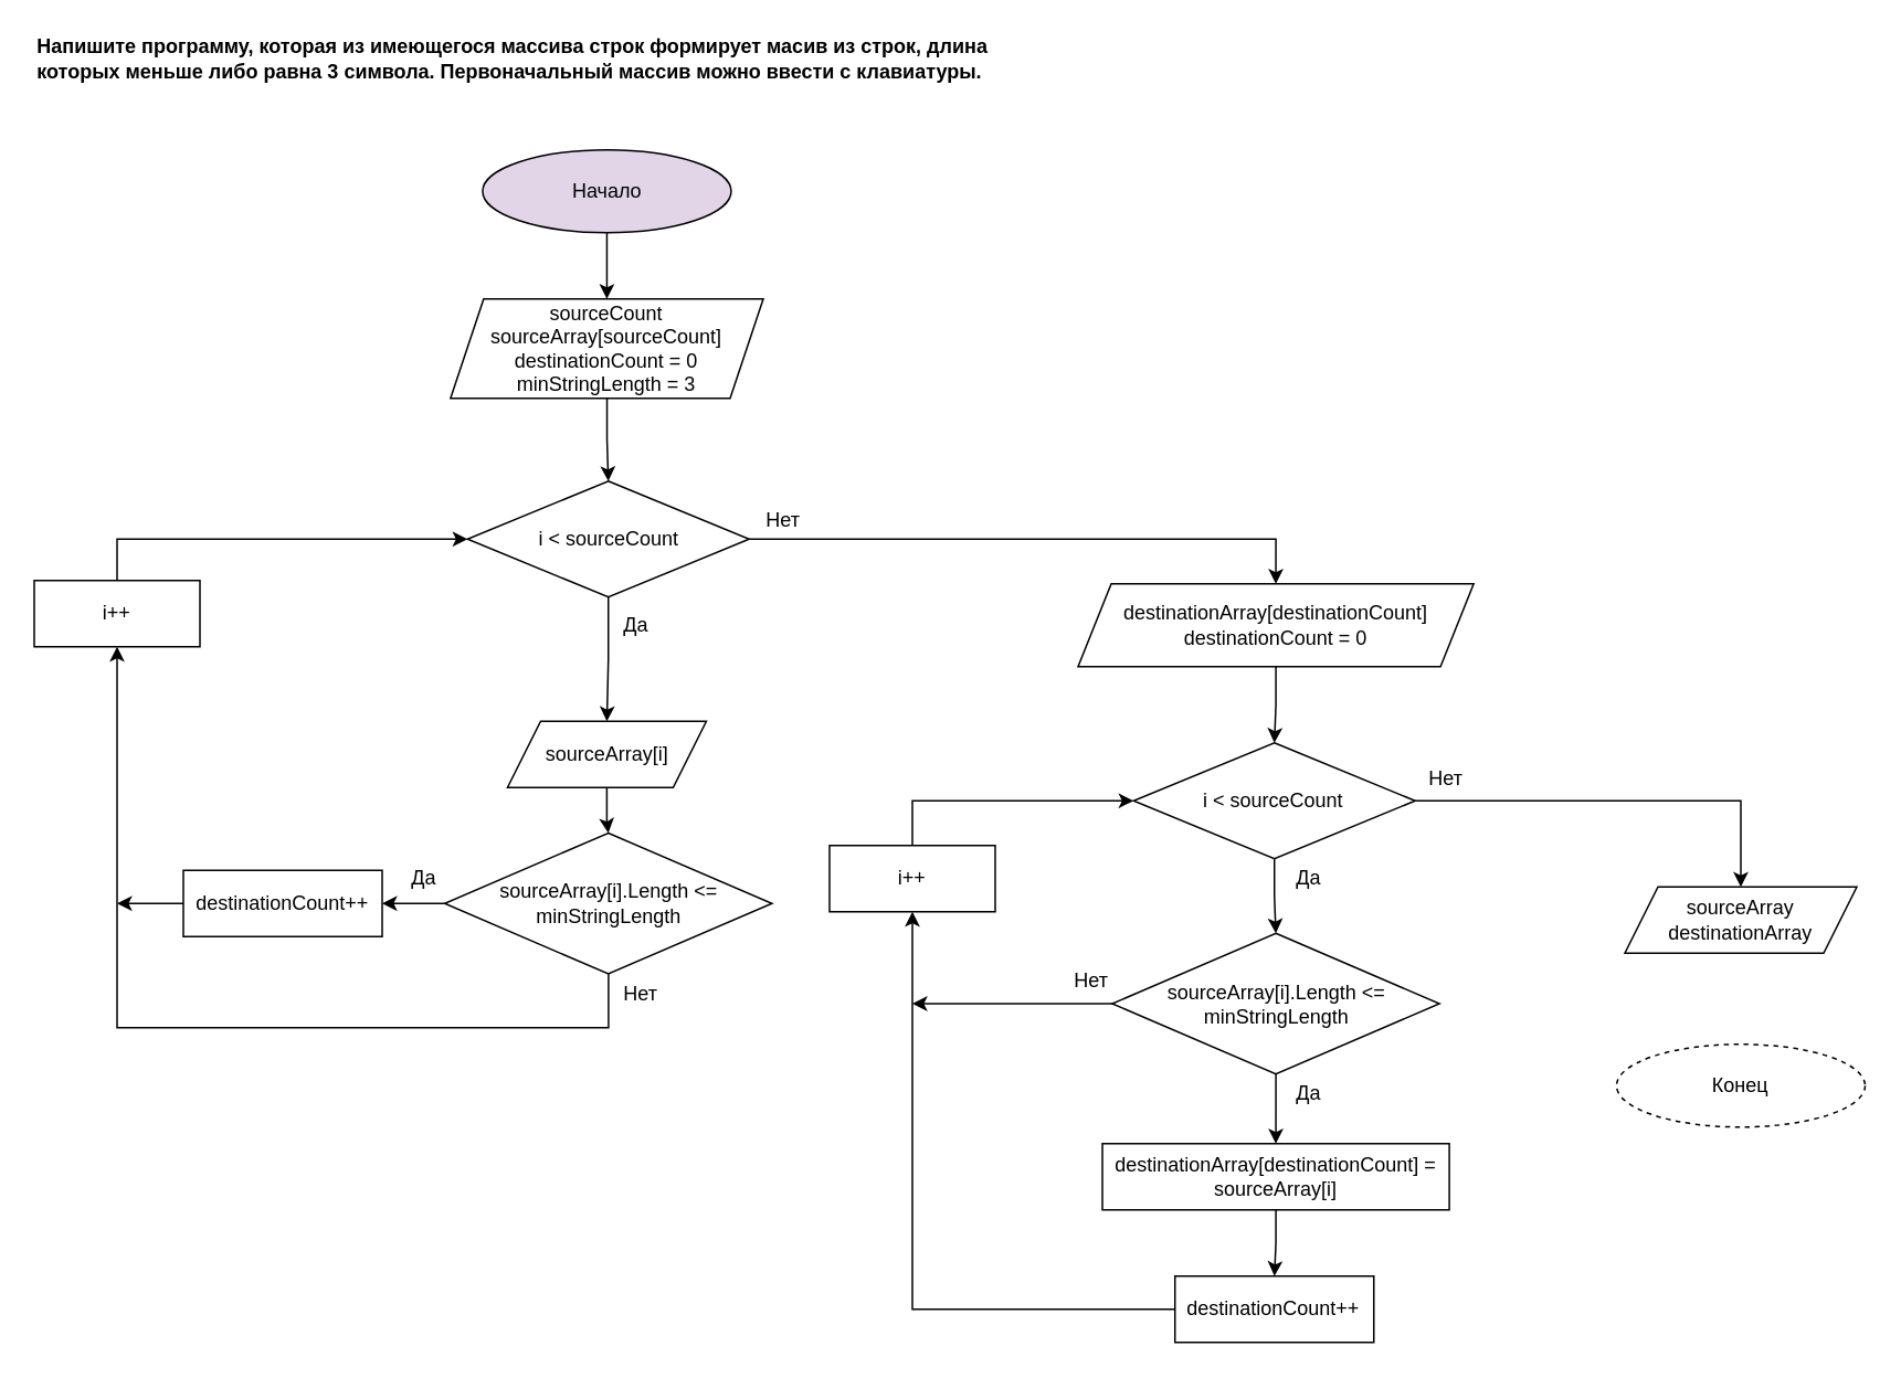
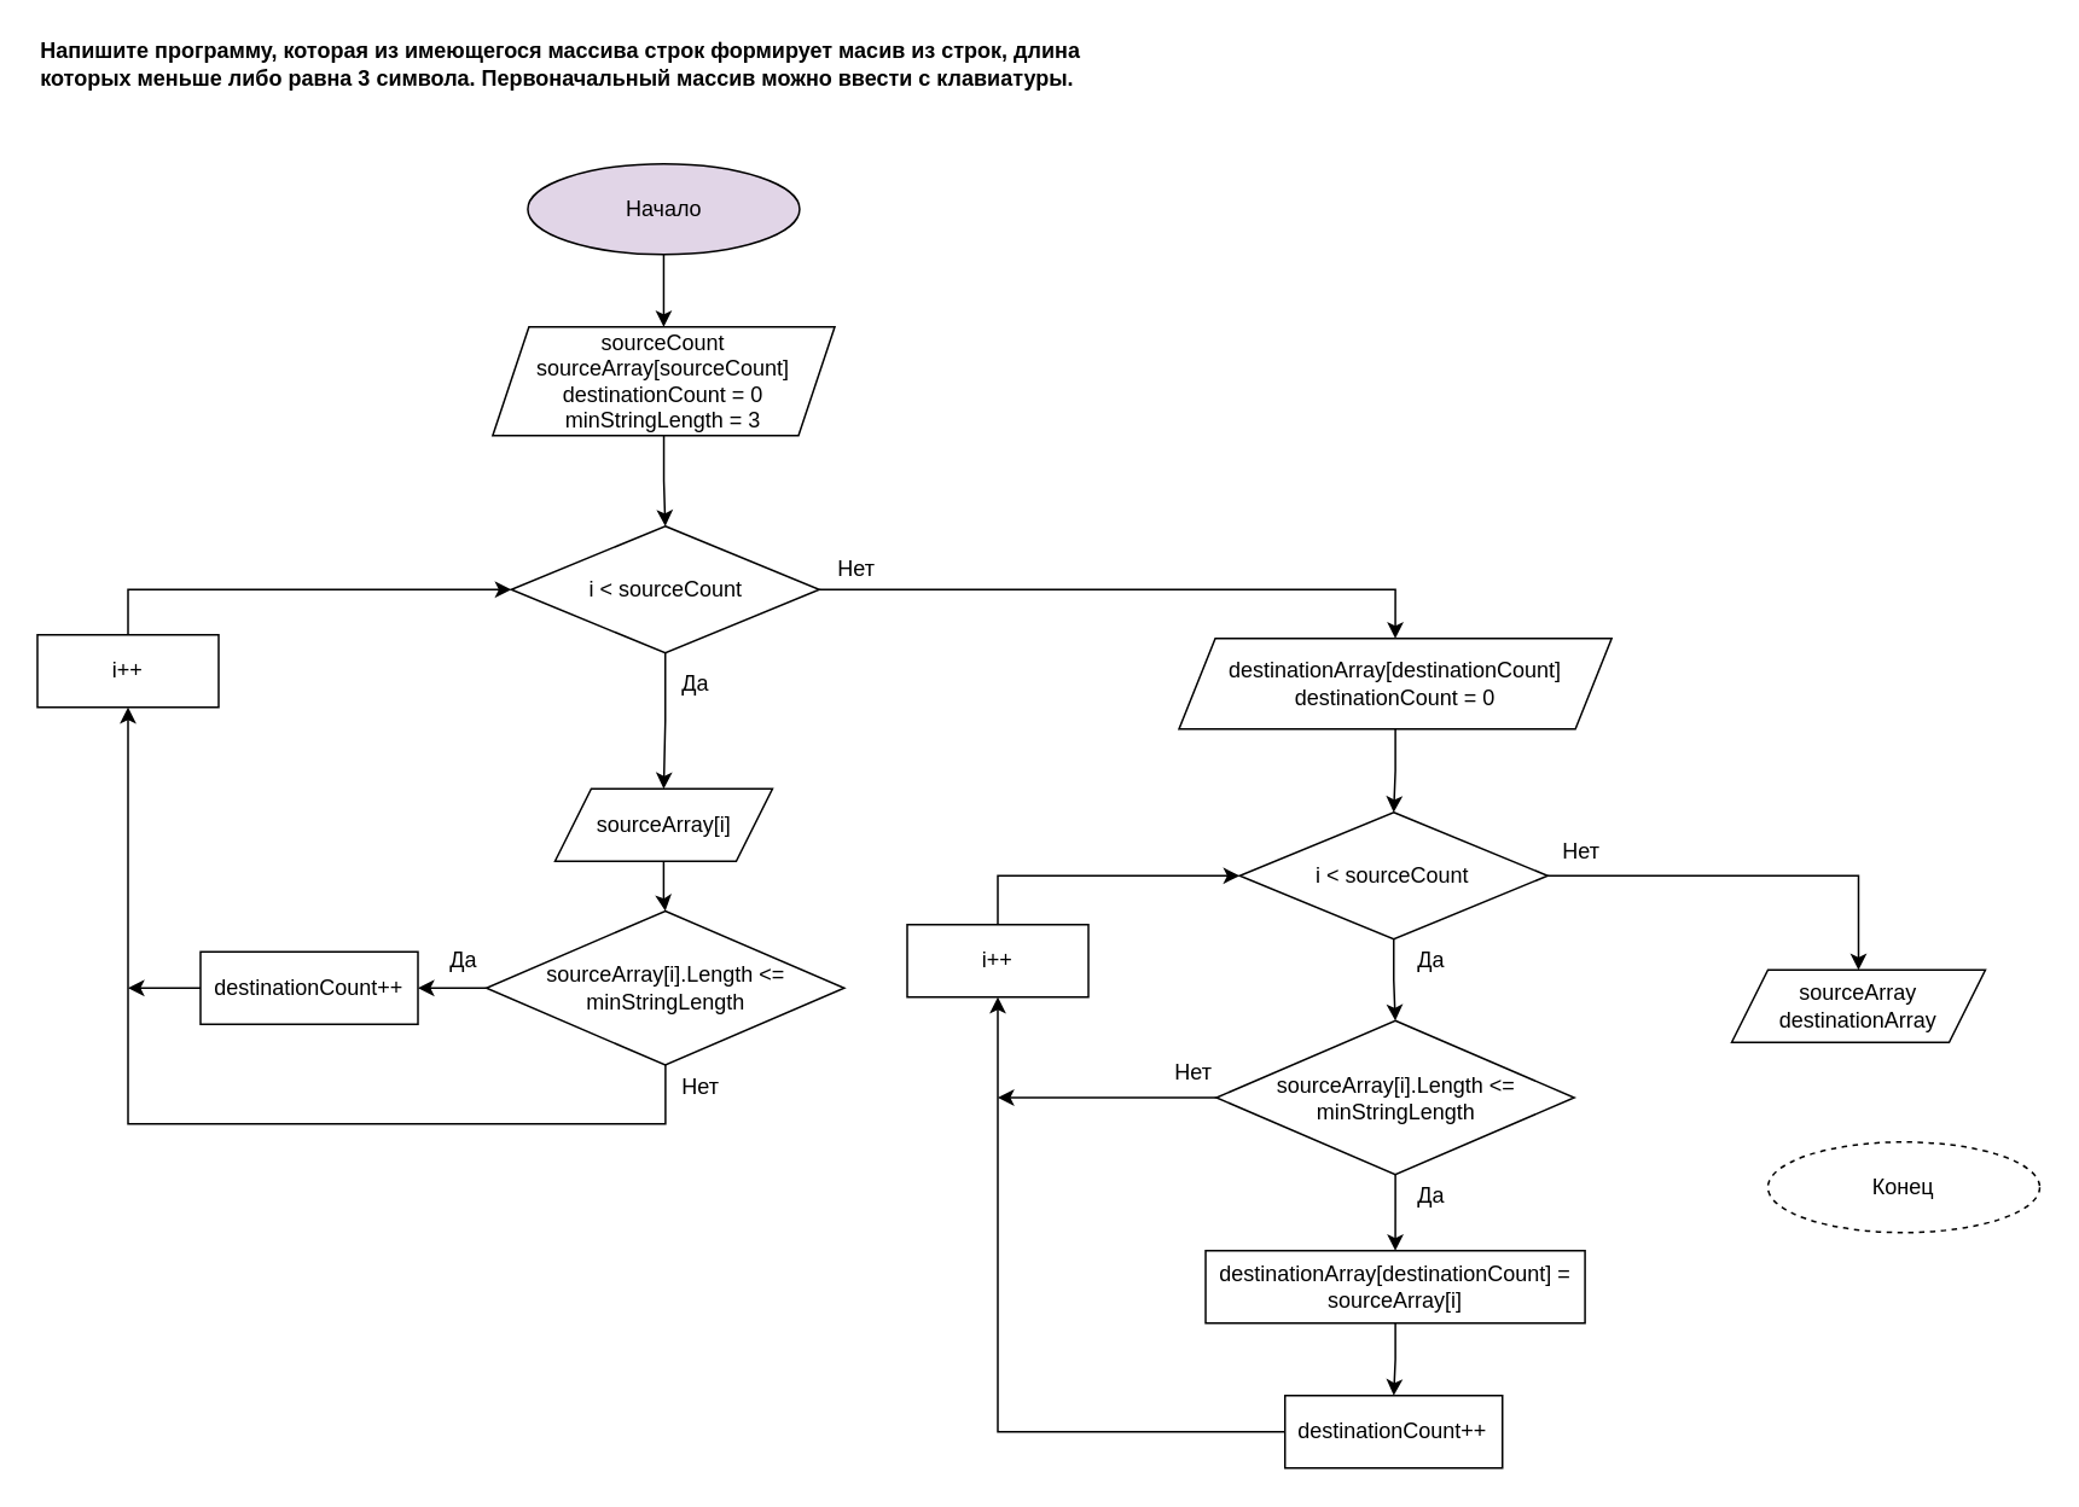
- <mxCell id="31" value="&lt;div&gt;sourceArray&lt;/div&gt;&lt;div&gt;destinationArray&lt;/div&gt;" style="shape=parallelogram;perimeter=parallelogramPerimeter;whiteSpace=wrap;html=1;fixedSize=1;" vertex="1" parent="1"><mxGeometry x="980" y="535" width="140" height="40" as="geometry" /></mxCell>
+ <mxCell id="31" value="&lt;div&gt;sourceArray&lt;/div&gt;&lt;div&gt;destinationArray&lt;/div&gt;" style="shape=parallelogram;perimeter=parallelogramPerimeter;whiteSpace=wrap;html=1;fixedSize=1;" vertex="1" parent="1"><mxGeometry x="955" y="535" width="140" height="40" as="geometry" /></mxCell>
